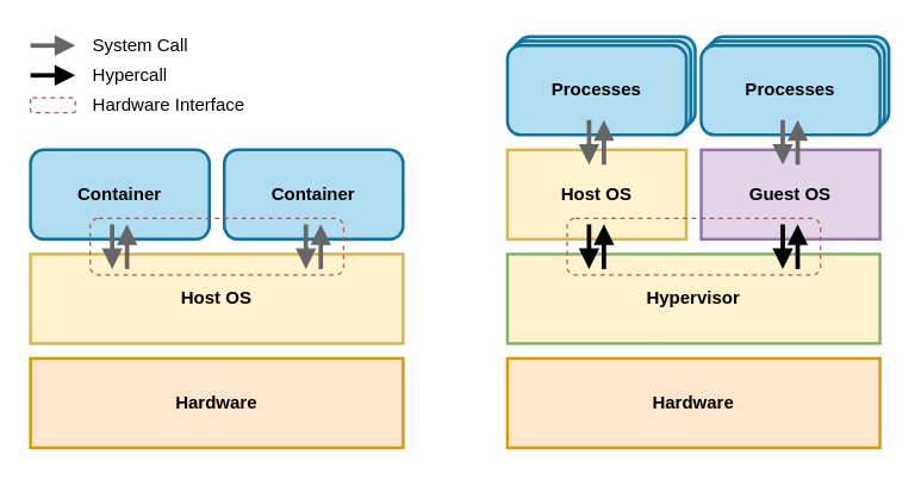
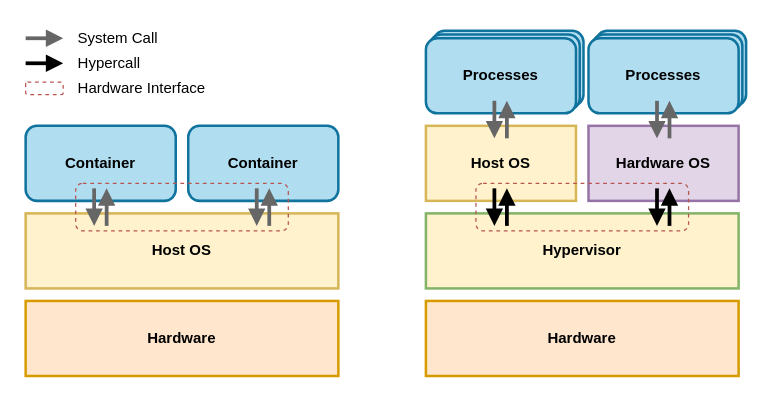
- <mxCell id="9" value="Guest OS" style="rounded=0;whiteSpace=wrap;html=1;fontFamily=Helvetica;fontSize=12;fontColor=#000000;align=center;strokeColor=#9673a6;strokeWidth=2;fillColor=#e1d5e7;fontStyle=1" vertex="1" parent="1"><mxGeometry x="470" y="100" width="120" height="60" as="geometry" /></mxCell>
+ <mxCell id="9" value="Hardware OS" style="rounded=0;whiteSpace=wrap;html=1;fontFamily=Helvetica;fontSize=12;fontColor=#000000;align=center;strokeColor=#9673a6;strokeWidth=2;fillColor=#e1d5e7;fontStyle=1" vertex="1" parent="1"><mxGeometry x="470" y="100" width="120" height="60" as="geometry" /></mxCell>
